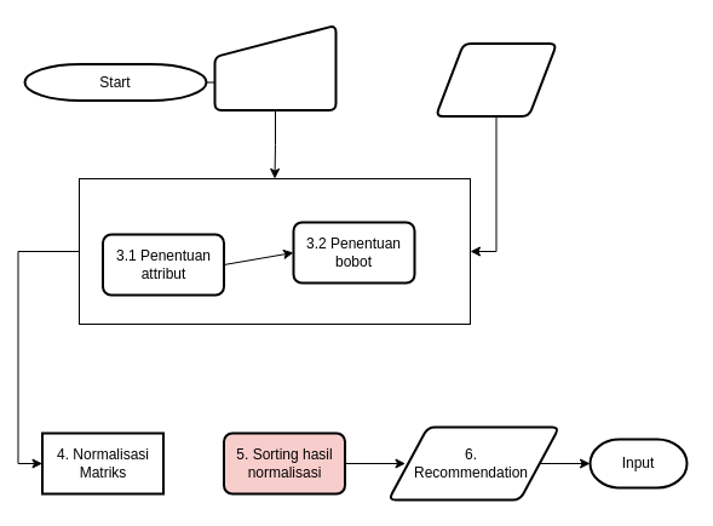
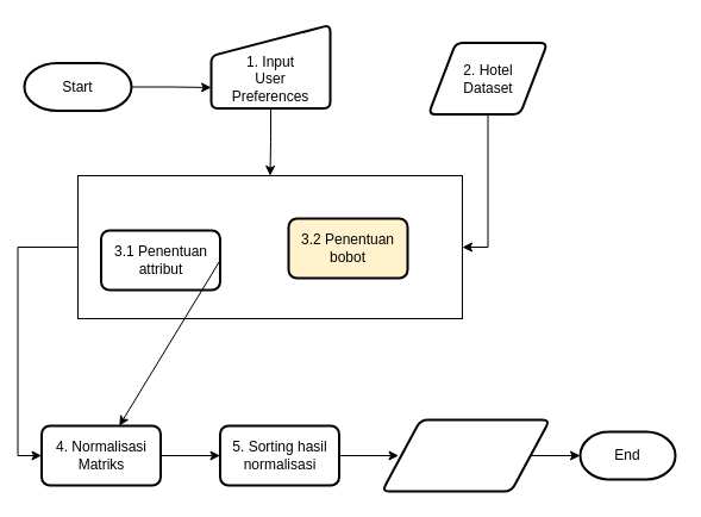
+ <mxCell id="9" value="1. Input User Preferences" style="text;html=1;strokeColor=none;fillColor=none;align=center;verticalAlign=middle;whiteSpace=wrap;rounded=0;" parent="7" vertex="1"><mxGeometry x="25" y="25" width="50" height="20" as="geometry" /></mxCell>
+ <mxCell id="26" value="2. Hotel Dataset" style="text;html=1;strokeColor=none;fillColor=none;align=center;verticalAlign=middle;whiteSpace=wrap;rounded=0;" vertex="1" parent="24"><mxGeometry x="25" y="20" width="50" height="20" as="geometry" /></mxCell>
- <mxCell id="3" value="Start" style="strokeWidth=2;html=1;shape=mxgraph.flowchart.terminator;whiteSpace=wrap;" parent="1" vertex="1"><mxGeometry x="20" y="52.5" width="150" height="30" as="geometry" /></mxCell>
+ <mxCell id="3" value="Start" style="strokeWidth=2;html=1;shape=mxgraph.flowchart.terminator;whiteSpace=wrap;" parent="1" vertex="1"><mxGeometry x="20" y="52.5" width="90" height="40" as="geometry" /></mxCell>
- <mxCell id="14" value="3.2 Penentuan bobot" style="rounded=1;whiteSpace=wrap;html=1;absoluteArcSize=1;arcSize=14;strokeWidth=2;" parent="1" vertex="1"><mxGeometry x="242" y="183" width="100" height="50" as="geometry" /></mxCell>
+ <mxCell id="14" value="3.2 Penentuan bobot" style="rounded=1;whiteSpace=wrap;html=1;absoluteArcSize=1;arcSize=14;strokeWidth=2;fillColor=#fff2cc;" parent="1" vertex="1"><mxGeometry x="242" y="183" width="100" height="50" as="geometry" /></mxCell>
- <mxCell id="15" value="" style="endArrow=classic;html=1;exitX=1;exitY=0.5;exitDx=0;exitDy=0;entryX=0;entryY=0.5;entryDx=0;entryDy=0;" parent="1" source="13" target="14" edge="1"><mxGeometry width="50" height="50" relative="1" as="geometry"><mxPoint x="194.5" y="47" as="sourcePoint" /><mxPoint x="194.5" y="97" as="targetPoint" /></mxGeometry></mxCell>
+ <mxCell id="15" value="" style="endArrow=classic;html=1;exitX=1;exitY=0.5;exitDx=0;exitDy=0;" parent="1" source="13" target="21" edge="1"><mxGeometry width="50" height="50" relative="1" as="geometry"><mxPoint x="194.5" y="47" as="sourcePoint" /><mxPoint x="194.5" y="97" as="targetPoint" /></mxGeometry></mxCell>
- <mxCell id="21" value="4. Normalisasi Matriks" style="whiteSpace=wrap;html=1;absoluteArcSize=1;arcSize=14;strokeWidth=2;rounded=0;" parent="1" vertex="1"><mxGeometry x="34.5" y="357" width="100" height="50" as="geometry" /></mxCell>
+ <mxCell id="21" value="4. Normalisasi Matriks" style="rounded=1;whiteSpace=wrap;html=1;absoluteArcSize=1;arcSize=14;strokeWidth=2;" parent="1" vertex="1"><mxGeometry x="34.5" y="357" width="100" height="50" as="geometry" /></mxCell>
+ <mxCell id="20" value="" style="edgeStyle=orthogonalEdgeStyle;rounded=0;orthogonalLoop=1;jettySize=auto;html=1;" edge="1" parent="1" source="21" target="5"><mxGeometry relative="1" as="geometry" /></mxCell>
- <mxCell id="5" value="5. Sorting hasil normalisasi" style="rounded=1;whiteSpace=wrap;html=1;absoluteArcSize=1;arcSize=14;strokeWidth=2;fillColor=#f8cecc;" parent="1" vertex="1"><mxGeometry x="184.5" y="357" width="100" height="50" as="geometry" /></mxCell>
+ <mxCell id="5" value="5. Sorting hasil normalisasi" style="rounded=1;whiteSpace=wrap;html=1;absoluteArcSize=1;arcSize=14;strokeWidth=2;" parent="1" vertex="1"><mxGeometry x="184.5" y="357" width="100" height="50" as="geometry" /></mxCell>
- <mxCell id="18" value="6. Recommendation" style="text;html=1;strokeColor=none;fillColor=none;align=center;verticalAlign=middle;whiteSpace=wrap;rounded=0;" parent="16" vertex="1"><mxGeometry x="41.215" y="20" width="54.231" height="20" as="geometry" /></mxCell>
- <mxCell id="6" value="Input" style="strokeWidth=2;html=1;shape=mxgraph.flowchart.terminator;whiteSpace=wrap;" parent="1" vertex="1"><mxGeometry x="487" y="362" width="80" height="40" as="geometry" /></mxCell>
+ <mxCell id="6" value="End" style="strokeWidth=2;html=1;shape=mxgraph.flowchart.terminator;whiteSpace=wrap;" parent="1" vertex="1"><mxGeometry x="487" y="362" width="80" height="40" as="geometry" /></mxCell>
